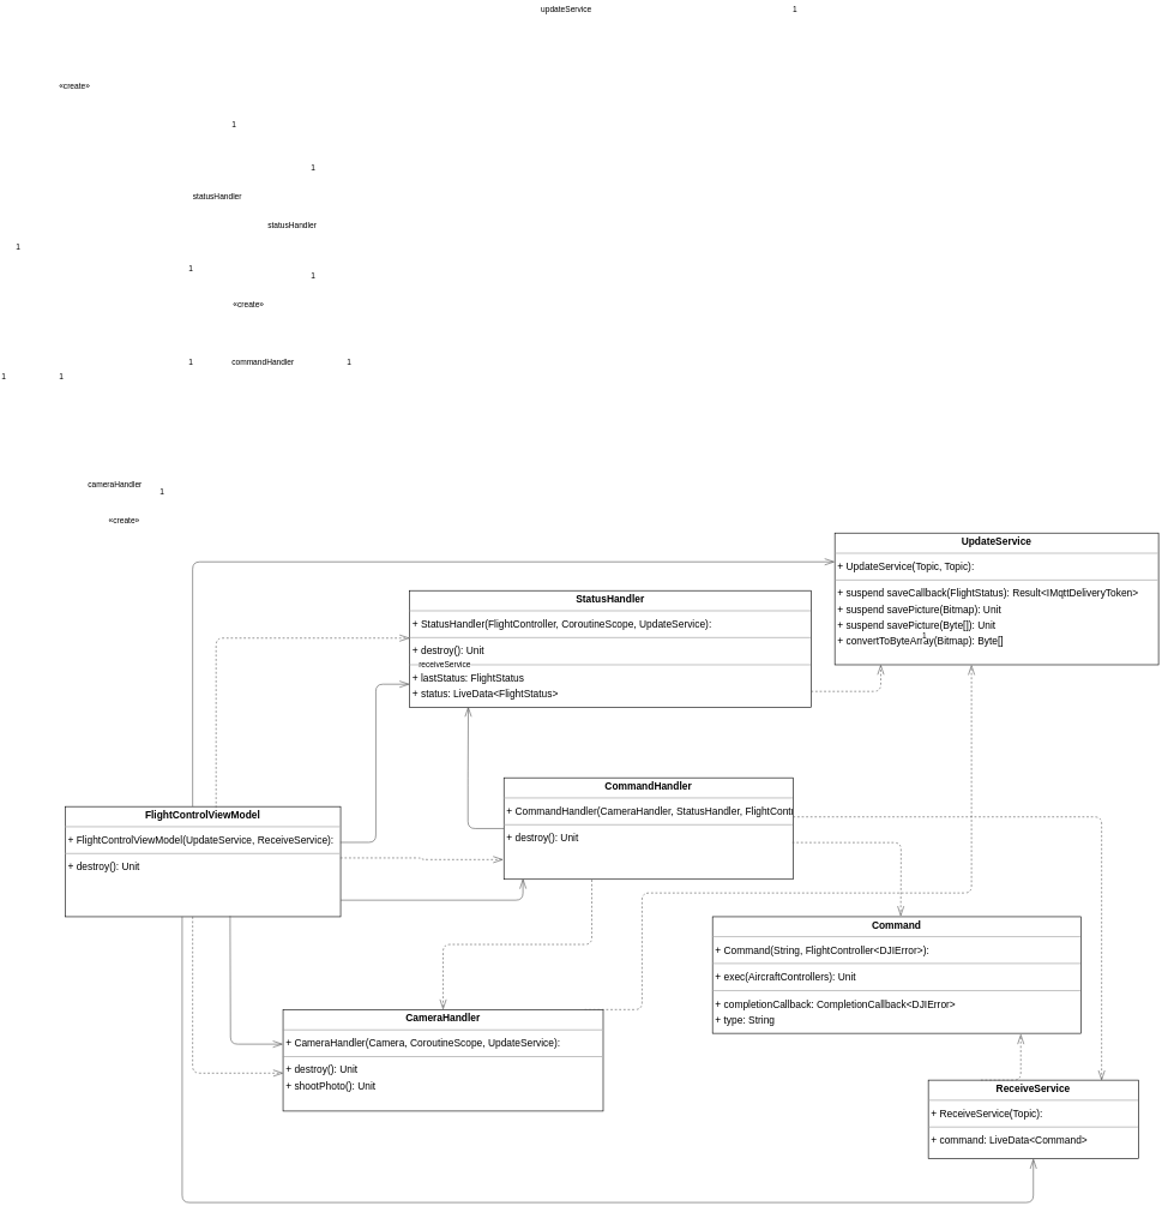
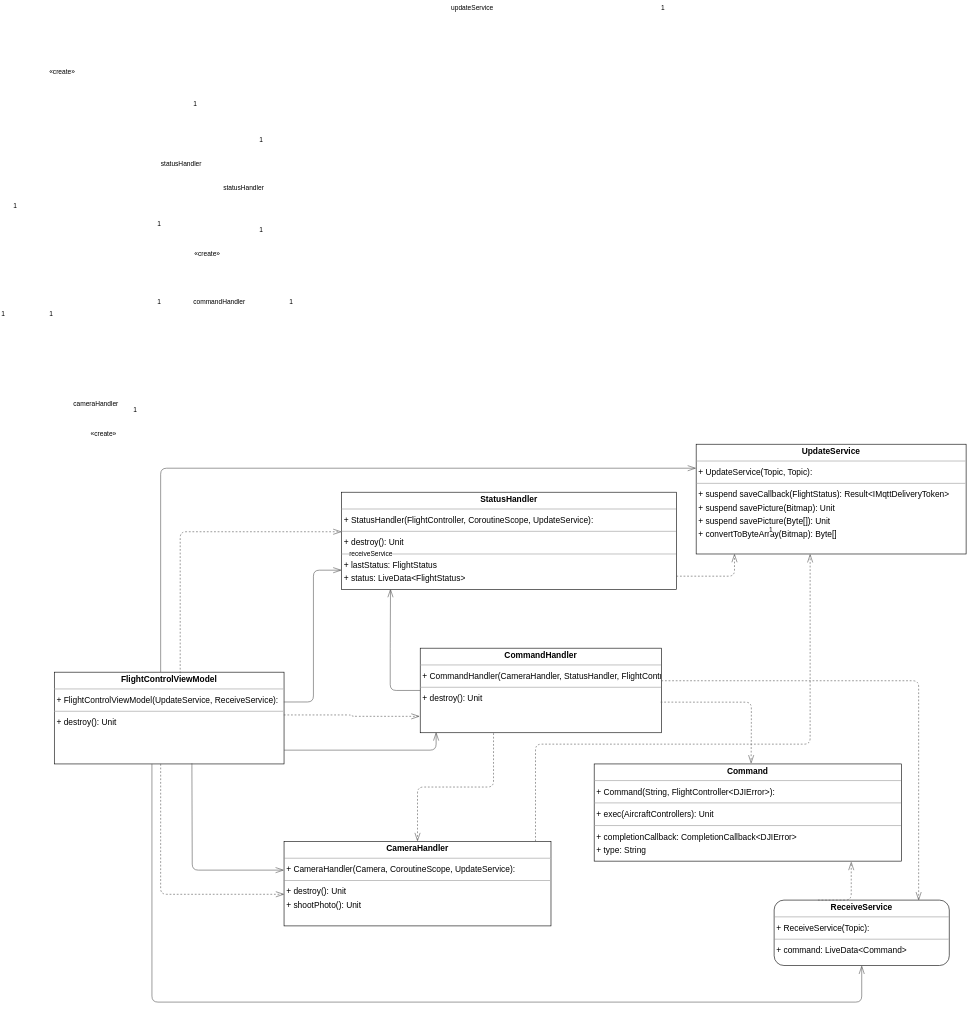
- <mxCell id="2" value="&lt;p style=&quot;margin:0px;margin-top:4px;text-align:center;&quot;&gt;&lt;b&gt;CameraHandler&lt;/b&gt;&lt;/p&gt;&lt;hr size=&quot;1&quot;/&gt;&lt;p style=&quot;margin:0 0 0 4px;line-height:1.6;&quot;&gt;+ CameraHandler(Camera, CoroutineScope, UpdateService): &lt;/p&gt;&lt;hr size=&quot;1&quot;/&gt;&lt;p style=&quot;margin:0 0 0 4px;line-height:1.6;&quot;&gt;+ destroy(): Unit&lt;br/&gt;+ shootPhoto(): Unit&lt;/p&gt;" style="verticalAlign=top;align=left;overflow=fill;fontSize=14;fontFamily=Helvetica;html=1;rounded=0;shadow=0;comic=0;labelBackgroundColor=none;strokeWidth=1;" parent="1" vertex="1"><mxGeometry x="323" y="682" width="445" height="141" as="geometry" /></mxCell>
+ <mxCell id="2" value="&lt;p style=&quot;margin:0px;margin-top:4px;text-align:center;&quot;&gt;&lt;b&gt;CameraHandler&lt;/b&gt;&lt;/p&gt;&lt;hr size=&quot;1&quot;/&gt;&lt;p style=&quot;margin:0 0 0 4px;line-height:1.6;&quot;&gt;+ CameraHandler(Camera, CoroutineScope, UpdateService): &lt;/p&gt;&lt;hr size=&quot;1&quot;/&gt;&lt;p style=&quot;margin:0 0 0 4px;line-height:1.6;&quot;&gt;+ destroy(): Unit&lt;br/&gt;+ shootPhoto(): Unit&lt;/p&gt;" style="verticalAlign=top;align=left;overflow=fill;fontSize=14;fontFamily=Helvetica;html=1;rounded=0;shadow=0;comic=0;labelBackgroundColor=none;strokeWidth=1;" parent="1" vertex="1"><mxGeometry x="403" y="682" width="445" height="141" as="geometry" /></mxCell>
- <mxCell id="6" value="&lt;p style=&quot;margin:0px;margin-top:4px;text-align:center;&quot;&gt;&lt;b&gt;ReceiveService&lt;/b&gt;&lt;/p&gt;&lt;hr size=&quot;1&quot;/&gt;&lt;p style=&quot;margin:0 0 0 4px;line-height:1.6;&quot;&gt;+ ReceiveService(Topic): &lt;/p&gt;&lt;hr size=&quot;1&quot;/&gt;&lt;p style=&quot;margin:0 0 0 4px;line-height:1.6;&quot;&gt;+ command: LiveData&amp;lt;Command&amp;gt;&lt;/p&gt;" style="verticalAlign=top;align=left;overflow=fill;fontSize=14;fontFamily=Helvetica;html=1;rounded=0;shadow=0;comic=0;labelBackgroundColor=none;strokeWidth=1;" parent="1" vertex="1"><mxGeometry x="1220" y="780" width="292" height="109" as="geometry" /></mxCell>
+ <mxCell id="6" value="&lt;p style=&quot;margin:0px;margin-top:4px;text-align:center;&quot;&gt;&lt;b&gt;ReceiveService&lt;/b&gt;&lt;/p&gt;&lt;hr size=&quot;1&quot;/&gt;&lt;p style=&quot;margin:0 0 0 4px;line-height:1.6;&quot;&gt;+ ReceiveService(Topic): &lt;/p&gt;&lt;hr size=&quot;1&quot;/&gt;&lt;p style=&quot;margin:0 0 0 4px;line-height:1.6;&quot;&gt;+ command: LiveData&amp;lt;Command&amp;gt;&lt;/p&gt;" style="verticalAlign=top;align=left;overflow=fill;fontSize=14;fontFamily=Helvetica;html=1;shadow=0;comic=0;labelBackgroundColor=none;strokeWidth=1;rounded=1;" parent="1" vertex="1"><mxGeometry x="1220" y="780" width="292" height="109" as="geometry" /></mxCell>
